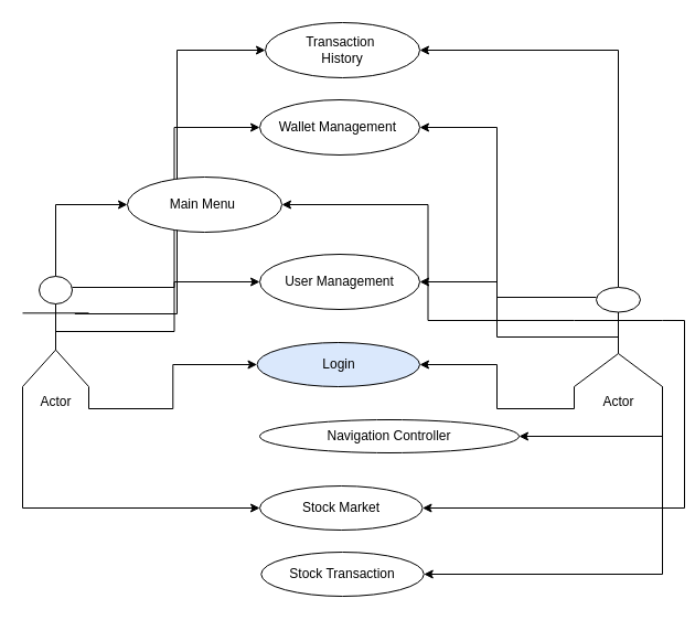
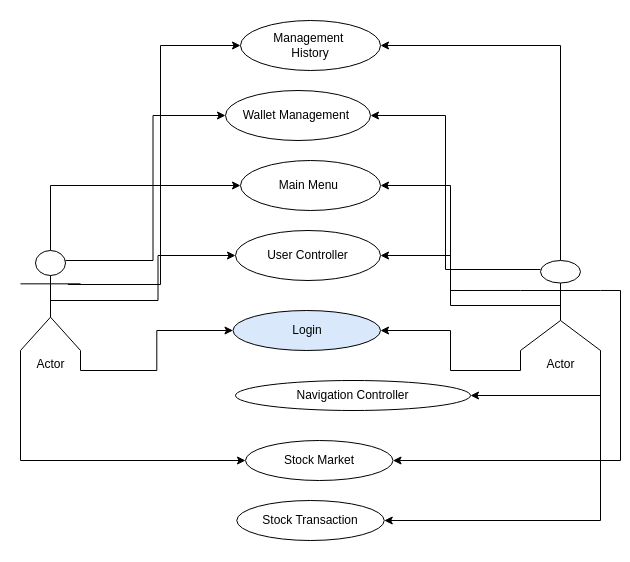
- <mxCell id="2" value="Transaction&amp;nbsp;&lt;div&gt;History&lt;/div&gt;" style="ellipse;whiteSpace=wrap;html=1;" vertex="1" parent="1"><mxGeometry x="240" y="20" width="140" height="50" as="geometry" /></mxCell>
+ <mxCell id="2" value="Management&amp;nbsp;&lt;div&gt;History&lt;/div&gt;" style="ellipse;whiteSpace=wrap;html=1;" vertex="1" parent="1"><mxGeometry x="240" y="20" width="140" height="50" as="geometry" /></mxCell>
- <mxCell id="10" value="Wallet Management&amp;nbsp;" style="ellipse;whiteSpace=wrap;html=1;" vertex="1" parent="1"><mxGeometry x="235" y="90" width="145" height="50" as="geometry" /></mxCell>
+ <mxCell id="10" value="Wallet Management&amp;nbsp;" style="ellipse;whiteSpace=wrap;html=1;" vertex="1" parent="1"><mxGeometry x="225" y="90" width="145" height="50" as="geometry" /></mxCell>
- <mxCell id="11" value="Main Menu&amp;nbsp;" style="ellipse;whiteSpace=wrap;html=1;" vertex="1" parent="1"><mxGeometry x="115" y="160" width="140" height="50" as="geometry" /></mxCell>
+ <mxCell id="11" value="Main Menu&amp;nbsp;" style="ellipse;whiteSpace=wrap;html=1;" vertex="1" parent="1"><mxGeometry x="240" y="160" width="140" height="50" as="geometry" /></mxCell>
- <mxCell id="12" value="User Management" style="ellipse;whiteSpace=wrap;html=1;" vertex="1" parent="1"><mxGeometry x="235" y="230" width="145" height="50" as="geometry" /></mxCell>
+ <mxCell id="12" value="User Controller" style="ellipse;whiteSpace=wrap;html=1;" vertex="1" parent="1"><mxGeometry x="235" y="230" width="145" height="50" as="geometry" /></mxCell>
- <mxCell id="15" value="Stock Market" style="ellipse;whiteSpace=wrap;html=1;" vertex="1" parent="1"><mxGeometry x="235" y="440" width="147.5" height="40" as="geometry" /></mxCell>
+ <mxCell id="15" value="Stock Market" style="ellipse;whiteSpace=wrap;html=1;" vertex="1" parent="1"><mxGeometry x="245" y="440" width="147.5" height="40" as="geometry" /></mxCell>
